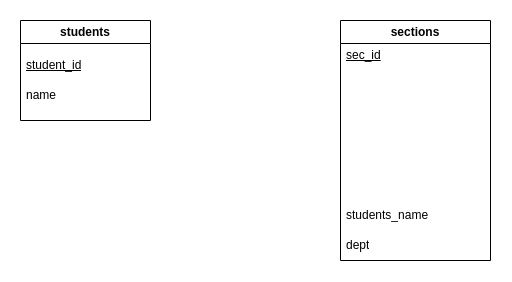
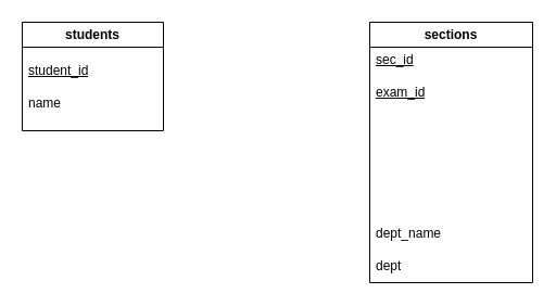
+ <mxCell id="9" value="&lt;u&gt;exam_id&lt;/u&gt;" style="text;strokeColor=none;fillColor=none;align=left;verticalAlign=middle;spacingLeft=4;spacingRight=4;overflow=hidden;points=[[0,0.5],[1,0.5]];portConstraint=eastwest;rotatable=0;whiteSpace=wrap;html=1;" vertex="1" parent="5"><mxGeometry y="50" width="140" height="30" as="geometry" /></mxCell>
- <mxCell id="8" value="students_name" style="text;strokeColor=none;fillColor=none;align=left;verticalAlign=middle;spacingLeft=4;spacingRight=4;overflow=hidden;points=[[0,0.5],[1,0.5]];portConstraint=eastwest;rotatable=0;whiteSpace=wrap;html=1;" vertex="1" parent="5"><mxGeometry y="180" width="140" height="30" as="geometry" /></mxCell>
+ <mxCell id="8" value="dept_name" style="text;strokeColor=none;fillColor=none;align=left;verticalAlign=middle;spacingLeft=4;spacingRight=4;overflow=hidden;points=[[0,0.5],[1,0.5]];portConstraint=eastwest;rotatable=0;whiteSpace=wrap;html=1;" vertex="1" parent="5"><mxGeometry y="180" width="140" height="30" as="geometry" /></mxCell>
